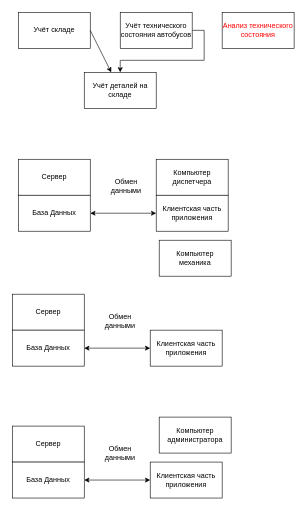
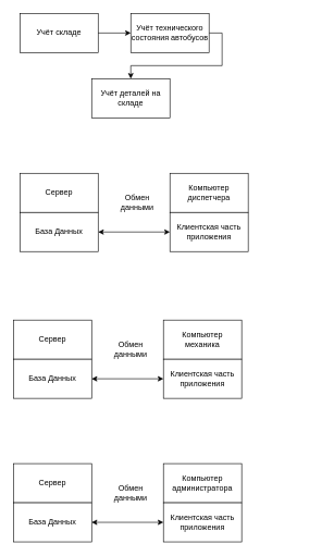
- <mxCell id="5" value="&lt;font style=&quot;color: rgb(255, 0, 0);&quot;&gt;Анализ технического состояния&lt;/font&gt;" style="rounded=0;whiteSpace=wrap;html=1;" vertex="1" parent="1"><mxGeometry x="370" y="20" width="120" height="60" as="geometry" /></mxCell>
- <mxCell id="6" value="" style="endArrow=classic;html=1;rounded=0;exitX=1;exitY=0.5;exitDx=0;exitDy=0;" edge="1" parent="1" source="2" target="7"><mxGeometry width="50" height="50" relative="1" as="geometry"><mxPoint x="100" y="180" as="sourcePoint" /><mxPoint x="150" y="130" as="targetPoint" /></mxGeometry></mxCell>
+ <mxCell id="6" value="" style="endArrow=classic;html=1;rounded=0;entryX=0;entryY=0.5;entryDx=0;entryDy=0;exitX=1;exitY=0.5;exitDx=0;exitDy=0;" edge="1" parent="1" source="2" target="4"><mxGeometry width="50" height="50" relative="1" as="geometry"><mxPoint x="100" y="180" as="sourcePoint" /><mxPoint x="150" y="130" as="targetPoint" /></mxGeometry></mxCell>
- <mxCell id="16" value="Компьютер механика" style="rounded=0;whiteSpace=wrap;html=1;" vertex="1" parent="1"><mxGeometry x="265" y="400" width="120" height="60" as="geometry" /></mxCell>
+ <mxCell id="16" value="Компьютер механика" style="rounded=0;whiteSpace=wrap;html=1;" vertex="1" parent="1"><mxGeometry x="250" y="490" width="120" height="60" as="geometry" /></mxCell>
- <mxCell id="22" value="Компьютер администратора" style="rounded=0;whiteSpace=wrap;html=1;" vertex="1" parent="1"><mxGeometry x="265" y="695" width="120" height="60" as="geometry" /></mxCell>
+ <mxCell id="22" value="Компьютер администратора" style="rounded=0;whiteSpace=wrap;html=1;" vertex="1" parent="1"><mxGeometry x="250" y="710" width="120" height="60" as="geometry" /></mxCell>
